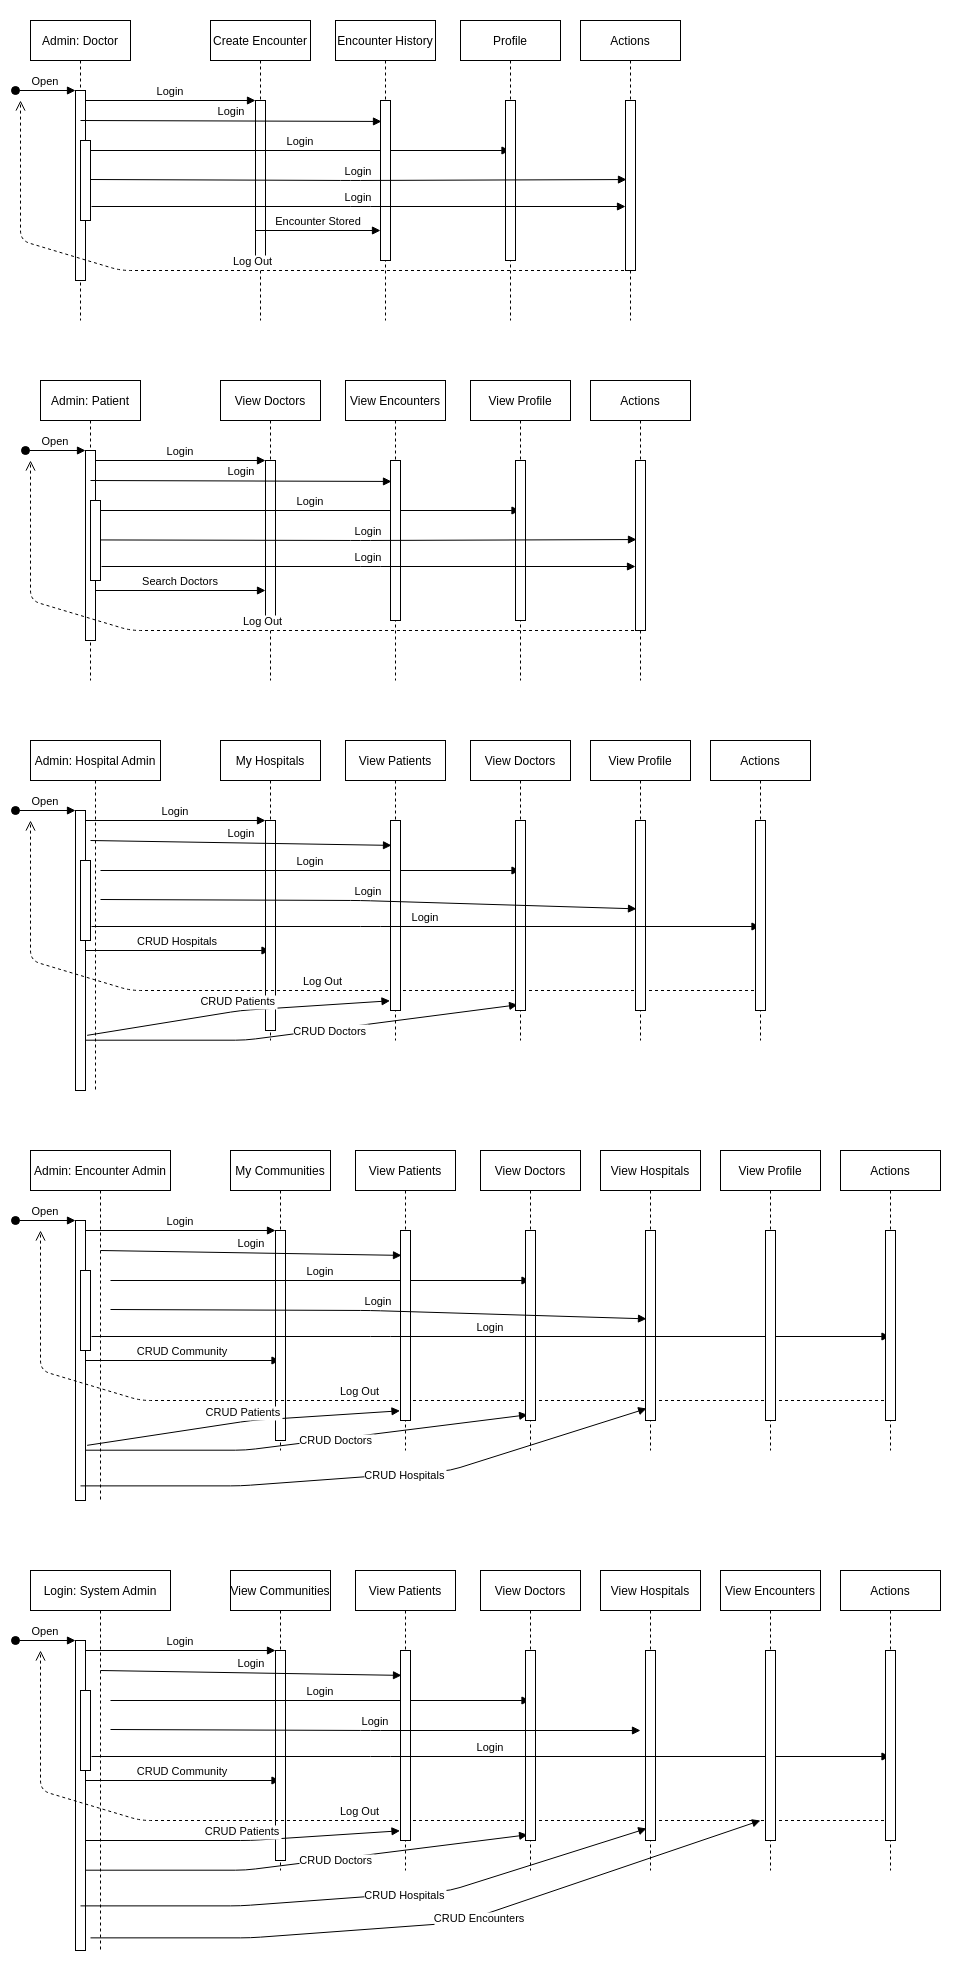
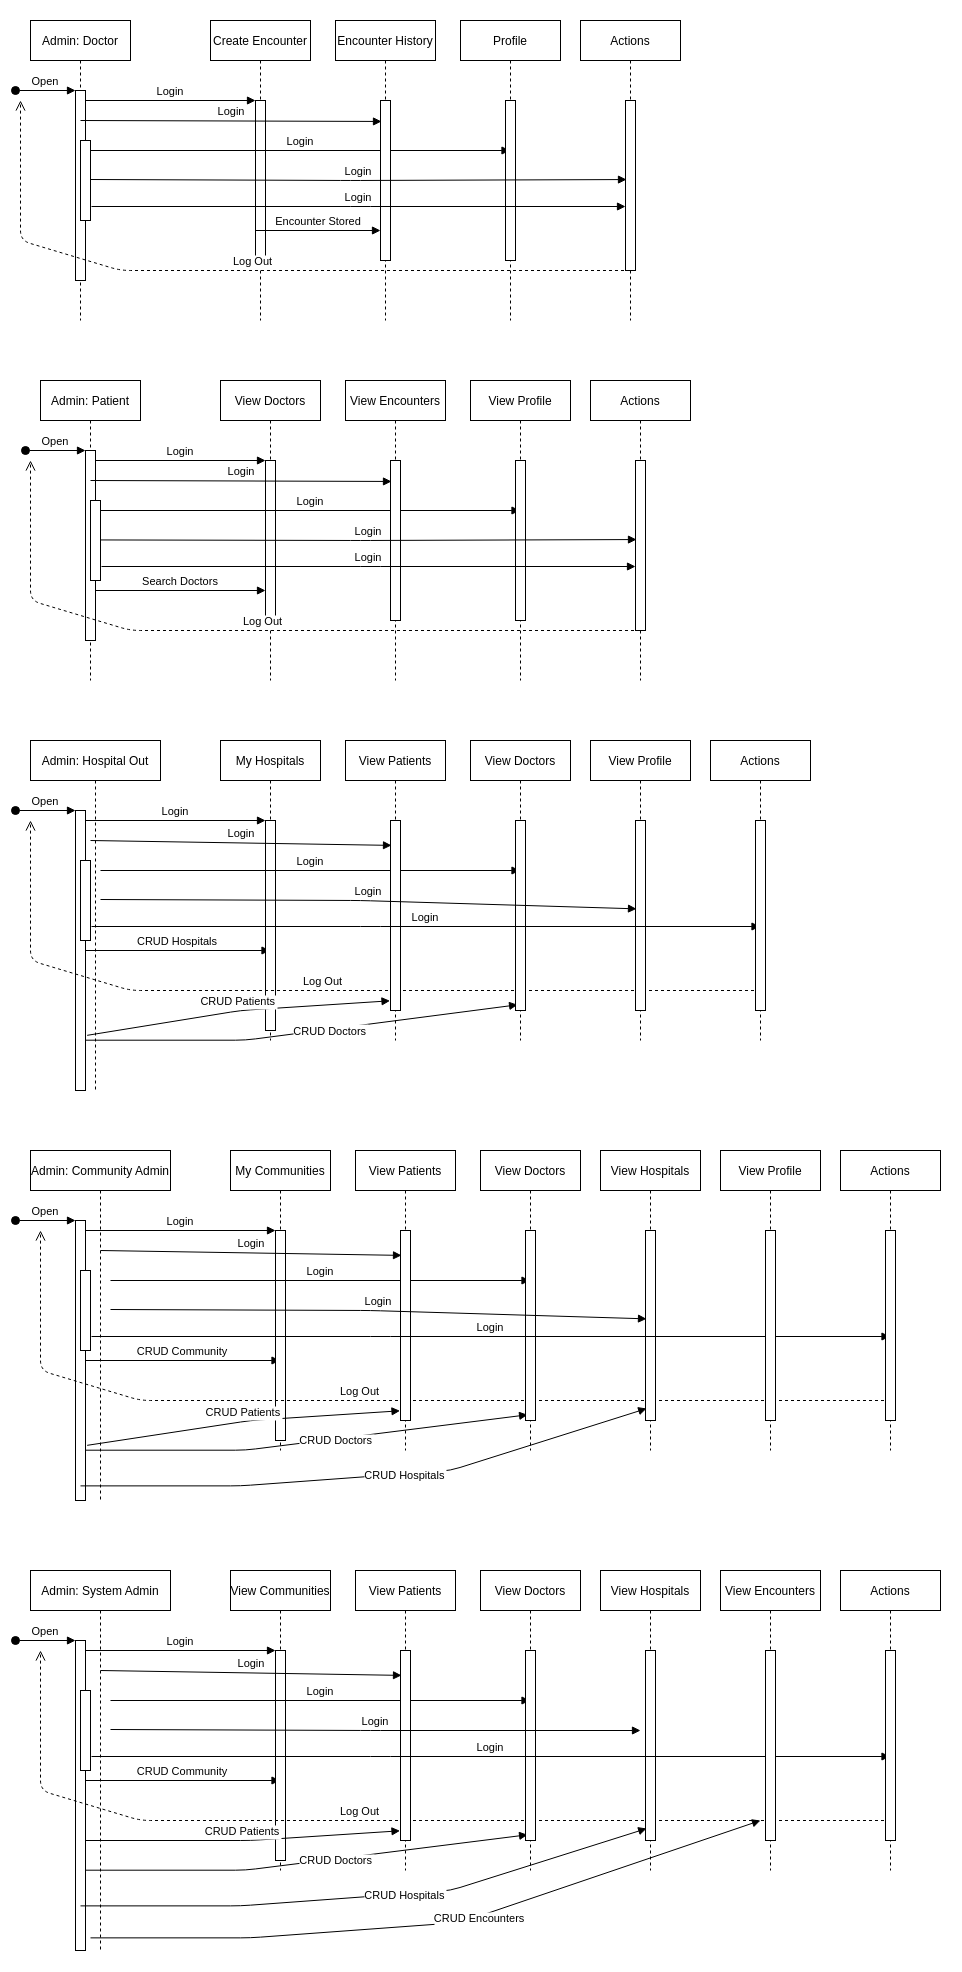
- <mxCell id="38" value="Admin: Hospital Admin" style="shape=umlLifeline;perimeter=lifelinePerimeter;container=1;collapsible=0;recursiveResize=0;rounded=0;shadow=0;strokeWidth=1;" vertex="1" parent="1"><mxGeometry x="30" y="740" width="130" height="350" as="geometry" /></mxCell>
+ <mxCell id="38" value="Admin: Hospital Out" style="shape=umlLifeline;perimeter=lifelinePerimeter;container=1;collapsible=0;recursiveResize=0;rounded=0;shadow=0;strokeWidth=1;" vertex="1" parent="1"><mxGeometry x="30" y="740" width="130" height="350" as="geometry" /></mxCell>
- <mxCell id="63" value="Admin: Encounter Admin" style="shape=umlLifeline;perimeter=lifelinePerimeter;container=1;collapsible=0;recursiveResize=0;rounded=0;shadow=0;strokeWidth=1;" vertex="1" parent="1"><mxGeometry x="30" y="1150" width="140" height="350" as="geometry" /></mxCell>
+ <mxCell id="63" value="Admin: Community Admin" style="shape=umlLifeline;perimeter=lifelinePerimeter;container=1;collapsible=0;recursiveResize=0;rounded=0;shadow=0;strokeWidth=1;" vertex="1" parent="1"><mxGeometry x="30" y="1150" width="140" height="350" as="geometry" /></mxCell>
- <mxCell id="89" value="Login: System Admin" style="shape=umlLifeline;perimeter=lifelinePerimeter;container=1;collapsible=0;recursiveResize=0;rounded=0;shadow=0;strokeWidth=1;" vertex="1" parent="1"><mxGeometry x="30" y="1570" width="140" height="380" as="geometry" /></mxCell>
+ <mxCell id="89" value="Admin: System Admin" style="shape=umlLifeline;perimeter=lifelinePerimeter;container=1;collapsible=0;recursiveResize=0;rounded=0;shadow=0;strokeWidth=1;" vertex="1" parent="1"><mxGeometry x="30" y="1570" width="140" height="380" as="geometry" /></mxCell>
